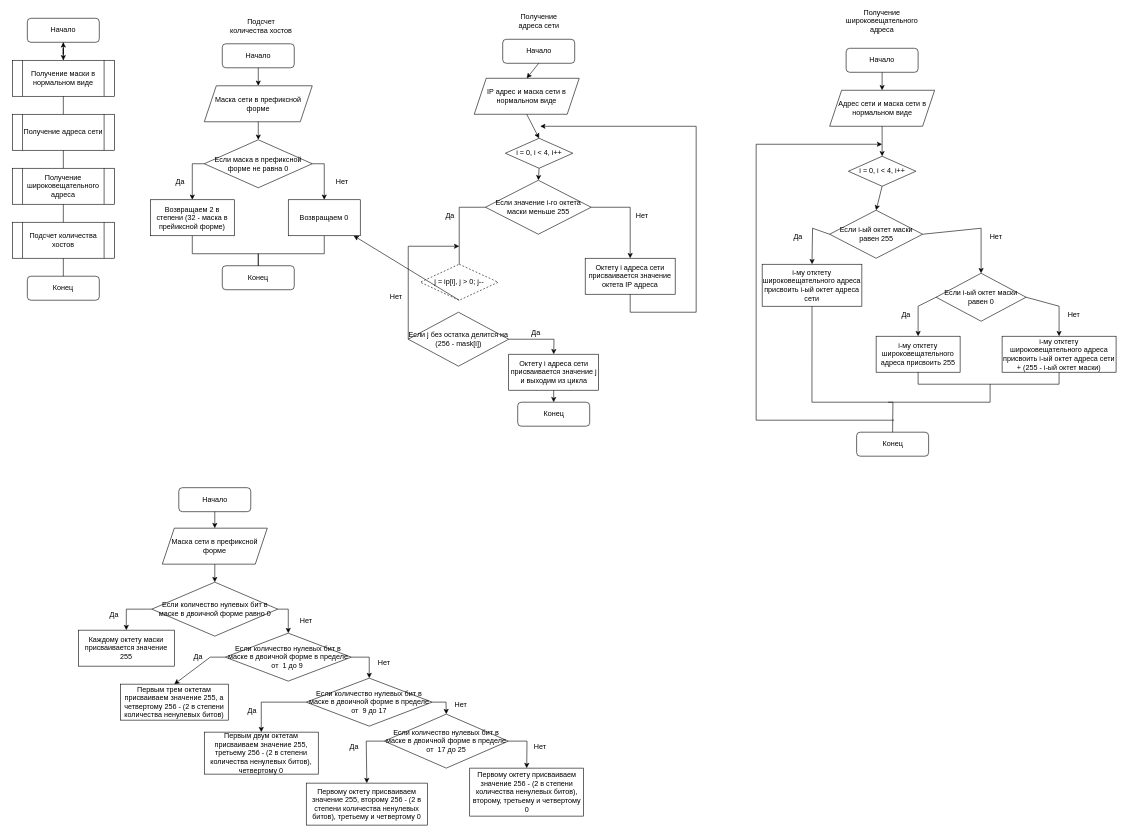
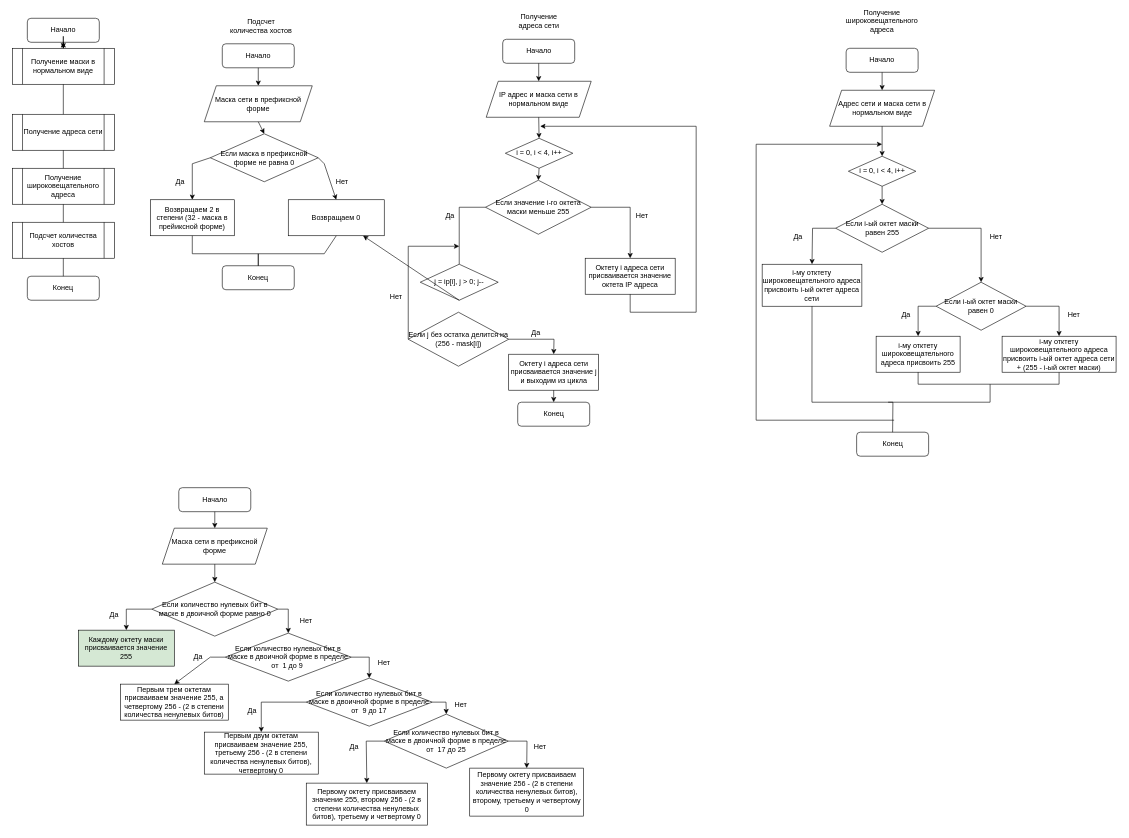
- <mxCell id="5" value="Получение маски в нормальном виде" style="shape=process;whiteSpace=wrap;html=1;backgroundOutline=1;" parent="1" vertex="1"><mxGeometry y="100" width="170" height="60" as="geometry" x="20" /></mxCell>
+ <mxCell id="5" value="Получение маски в нормальном виде" style="shape=process;whiteSpace=wrap;html=1;backgroundOutline=1;" parent="1" vertex="1"><mxGeometry x="20" y="80" width="170" height="60" as="geometry" /></mxCell>
- <mxCell id="23" value="IP адрес и маска сети в нормальном виде" style="shape=parallelogram;perimeter=parallelogramPerimeter;whiteSpace=wrap;html=1;fixedSize=1;" parent="1" vertex="1"><mxGeometry x="790" y="130" width="175" height="60" as="geometry" /></mxCell>
+ <mxCell id="23" value="IP адрес и маска сети в нормальном виде" style="shape=parallelogram;perimeter=parallelogramPerimeter;whiteSpace=wrap;html=1;fixedSize=1;" parent="1" vertex="1"><mxGeometry x="810" y="135" width="175" height="60" as="geometry" /></mxCell>
- <mxCell id="16" value="Если маска в префиксной форме не равна 0" style="rhombus;whiteSpace=wrap;html=1;" parent="1" vertex="1"><mxGeometry x="340" y="232.5" width="180" height="80" as="geometry" /></mxCell>
+ <mxCell id="16" value="Если маска в префиксной форме не равна 0" style="rhombus;whiteSpace=wrap;html=1;" parent="1" vertex="1"><mxGeometry x="350" y="222.5" width="180" height="80" as="geometry" /></mxCell>
- <mxCell id="18" value="Возвращаем 0" style="rounded=0;whiteSpace=wrap;html=1;" parent="1" vertex="1"><mxGeometry x="480" y="332.5" width="120" height="60" as="geometry" /></mxCell>
+ <mxCell id="18" value="Возвращаем 0" style="rounded=0;whiteSpace=wrap;html=1;" parent="1" vertex="1"><mxGeometry x="480" y="332.5" width="160" height="60" as="geometry" /></mxCell>
- <mxCell id="54" value="Если i-ый октет маски равен 255" style="rhombus;whiteSpace=wrap;html=1;" parent="1" vertex="1"><mxGeometry x="1382.5" y="350" width="155" height="80" as="geometry" /></mxCell>
+ <mxCell id="54" value="Если i-ый октет маски равен 255" style="rhombus;whiteSpace=wrap;html=1;" parent="1" vertex="1"><mxGeometry x="1392.5" y="340" width="155" height="80" as="geometry" /></mxCell>
- <mxCell id="42" value="j = ip[i], j &amp;gt; 0; j--" style="rhombus;whiteSpace=wrap;html=1;dashed=1;" parent="1" vertex="1"><mxGeometry x="700" y="440" width="130" height="60" as="geometry" /></mxCell>
+ <mxCell id="42" value="j = ip[i], j &amp;gt; 0; j--" style="rhombus;whiteSpace=wrap;html=1;" parent="1" vertex="1"><mxGeometry x="700" y="440" width="130" height="60" as="geometry" /></mxCell>
- <mxCell id="62" value="Если i-ый октет маски равен 0" style="rhombus;whiteSpace=wrap;html=1;" parent="1" vertex="1"><mxGeometry x="1560" y="455" width="150" height="80" as="geometry" /></mxCell>
+ <mxCell id="62" value="Если i-ый октет маски равен 0" style="rhombus;whiteSpace=wrap;html=1;" parent="1" vertex="1"><mxGeometry x="1560" y="470" width="150" height="80" as="geometry" /></mxCell>
- <mxCell id="81" value="Каждому октету маски присваивается значение 255" style="rounded=0;whiteSpace=wrap;html=1;" parent="1" vertex="1"><mxGeometry x="130" y="1050" width="160" height="60" as="geometry" /></mxCell>
+ <mxCell id="81" value="Каждому октету маски присваивается значение 255" style="rounded=0;whiteSpace=wrap;html=1;fillColor=#d5e8d4;" parent="1" vertex="1"><mxGeometry x="130" y="1050" width="160" height="60" as="geometry" /></mxCell>
